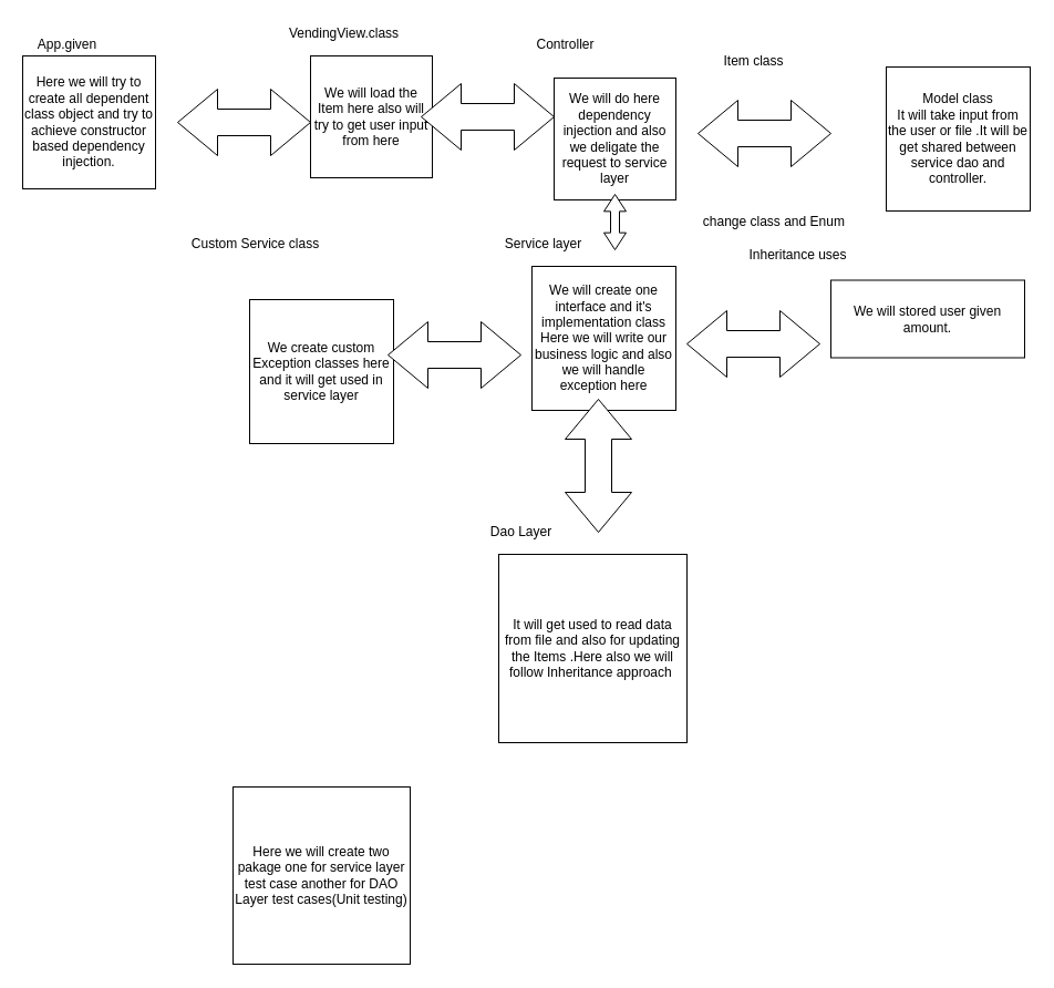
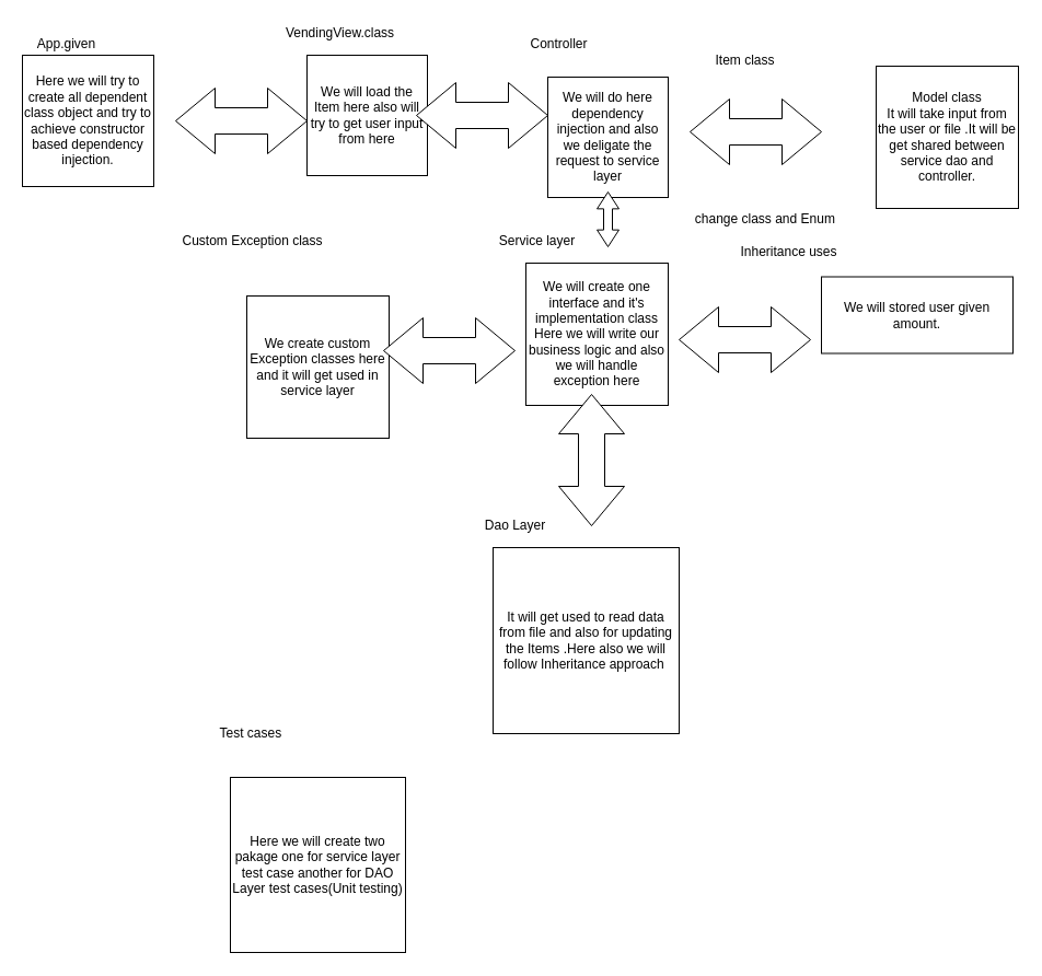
- <mxCell id="14" value="Custom Service class" style="text;html=1;align=center;verticalAlign=middle;resizable=0;points=[];autosize=1;strokeColor=none;" vertex="1" parent="1"><mxGeometry x="160" y="210" width="140" height="20" as="geometry" /></mxCell>
+ <mxCell id="14" value="Custom Exception class" style="text;html=1;align=center;verticalAlign=middle;resizable=0;points=[];autosize=1;strokeColor=none;" vertex="1" parent="1"><mxGeometry x="160" y="210" width="140" height="20" as="geometry" /></mxCell>
+ <mxCell id="24" value="Test cases&amp;nbsp;" style="text;html=1;align=center;verticalAlign=middle;resizable=0;points=[];autosize=1;strokeColor=none;" vertex="1" parent="1"><mxGeometry x="190" y="660" width="80" height="20" as="geometry" /></mxCell>
